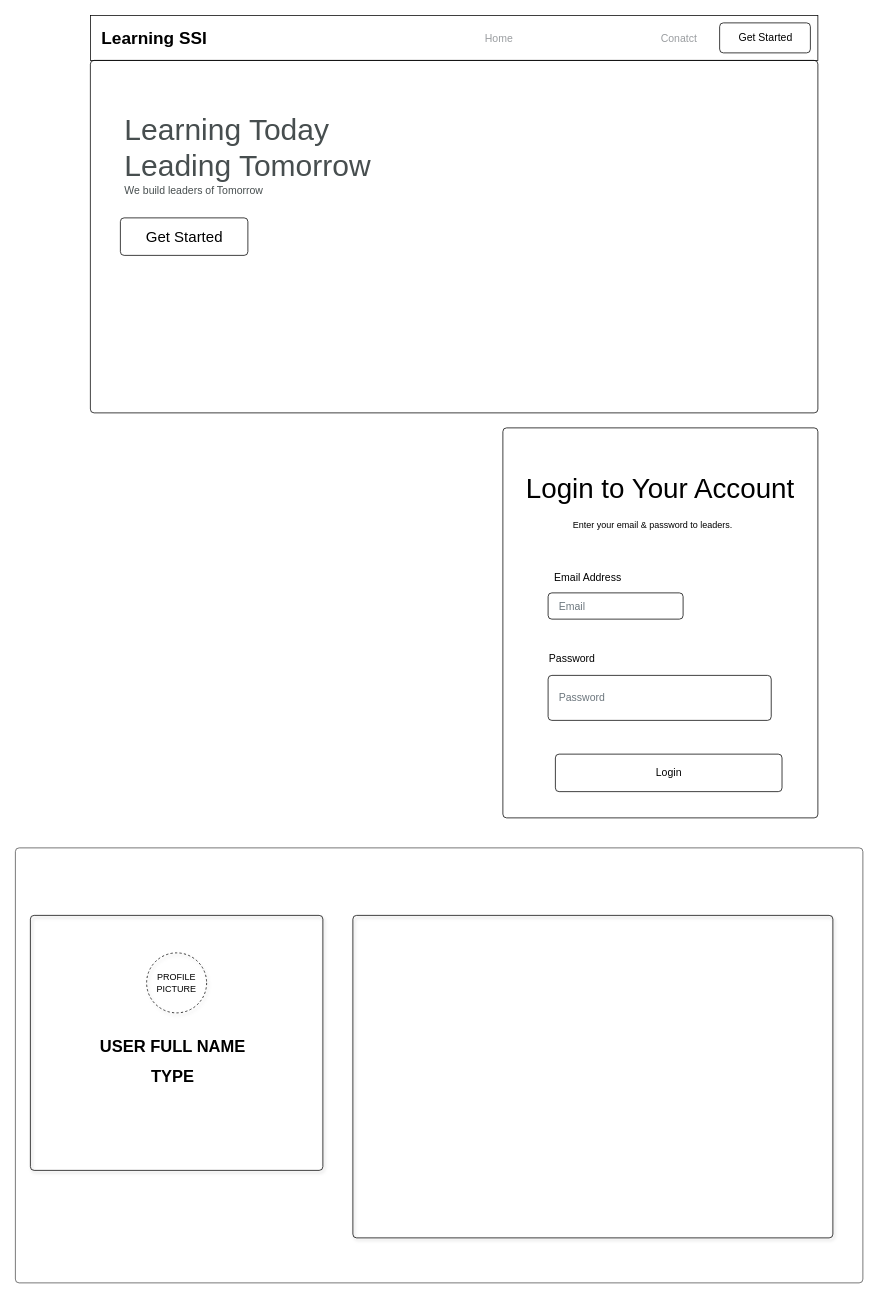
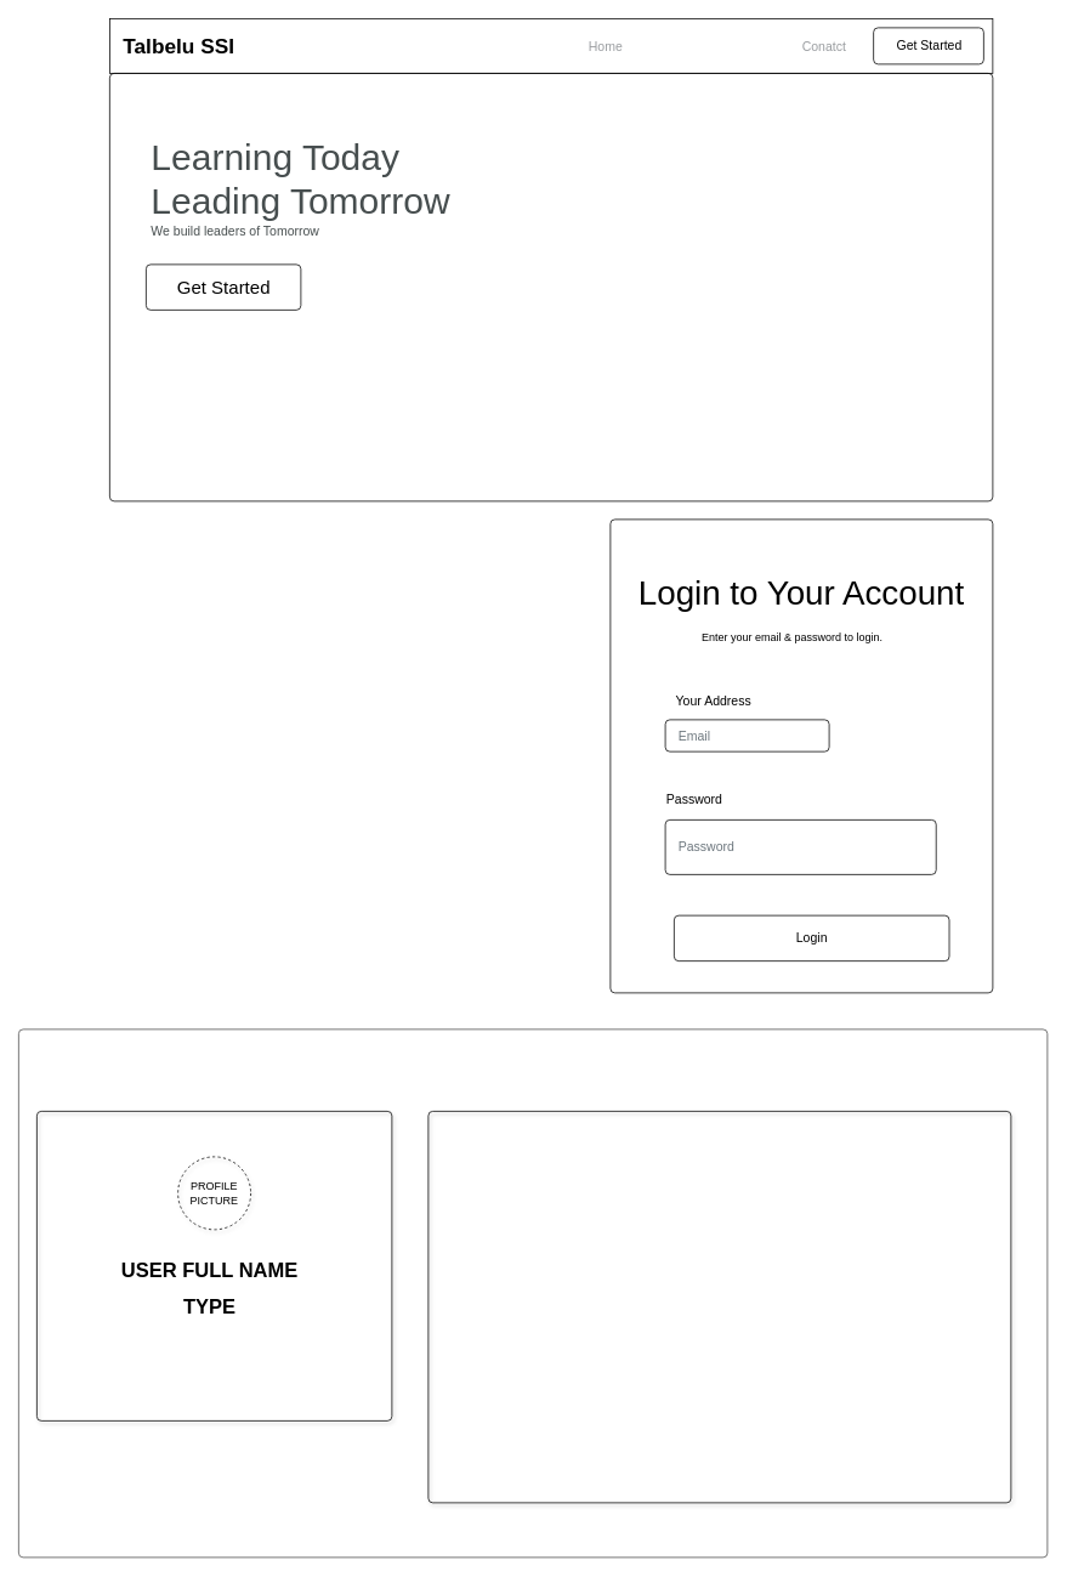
- <mxCell id="5" value="&lt;b&gt;&lt;font style=&quot;font-size: 23px&quot;&gt;Learning SSI&lt;/font&gt;&lt;/b&gt;" style="html=1;shadow=0;dashed=0;fontSize=16;align=left;spacing=15;fillColor=none;" parent="1" vertex="1"><mxGeometry x="120" y="20" width="970" height="60" as="geometry" /></mxCell>
+ <mxCell id="5" value="&lt;b&gt;&lt;font style=&quot;font-size: 23px&quot;&gt;Talbelu SSI&lt;/font&gt;&lt;/b&gt;" style="html=1;shadow=0;dashed=0;fontSize=16;align=left;spacing=15;fillColor=none;" parent="1" vertex="1"><mxGeometry x="120" y="20" width="970" height="60" as="geometry" /></mxCell>
- <mxCell id="17" value="Enter your email &amp;amp; password to leaders." style="text;align=center;verticalAlign=middle;rounded=0;whiteSpace=wrap;html=1;" parent="1" vertex="1"><mxGeometry x="700" y="690" width="340" height="20" as="geometry" /></mxCell>
+ <mxCell id="17" value="Enter your email &amp;amp; password to login." style="text;align=center;verticalAlign=middle;rounded=0;whiteSpace=wrap;html=1;" parent="1" vertex="1"><mxGeometry x="700" y="690" width="340" height="20" as="geometry" /></mxCell>
- <mxCell id="15" value="&lt;font style=&quot;font-size: 14px&quot;&gt;Email Address&lt;/font&gt;" style="text;html=1;strokeColor=none;fillColor=none;align=center;verticalAlign=middle;whiteSpace=wrap;rounded=0;" parent="1" vertex="1"><mxGeometry x="729.06" y="760" width="108.75" height="20" as="geometry" /></mxCell>
+ <mxCell id="15" value="&lt;font style=&quot;font-size: 14px&quot;&gt;Your Address&lt;/font&gt;" style="text;html=1;strokeColor=none;fillColor=none;align=center;verticalAlign=middle;whiteSpace=wrap;rounded=0;" parent="1" vertex="1"><mxGeometry x="729.06" y="760" width="108.75" height="20" as="geometry" /></mxCell>
